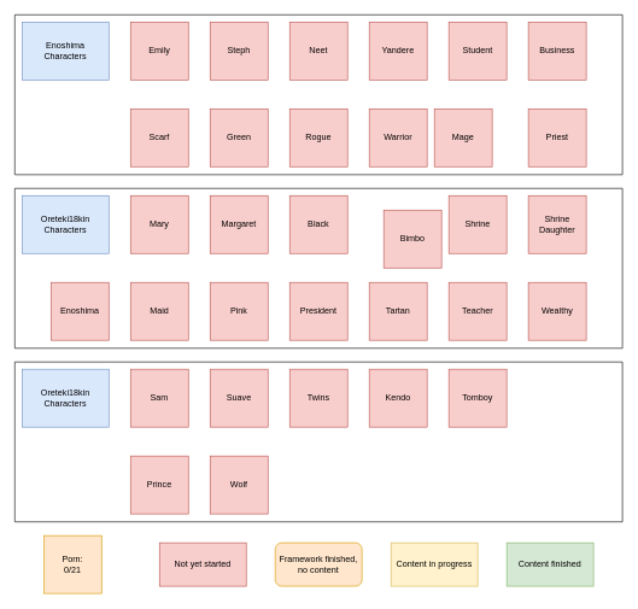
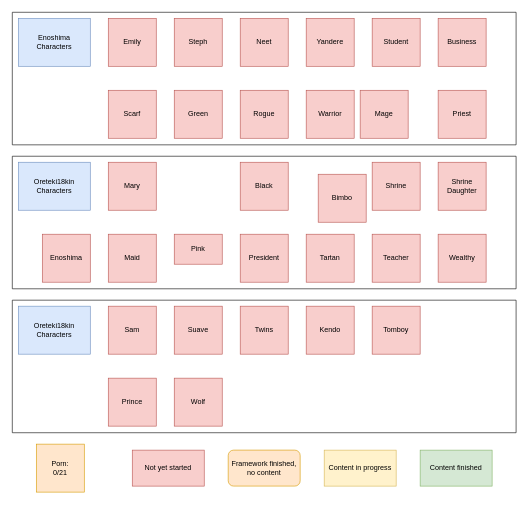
- <mxCell id="25" value="Margaret" style="rounded=0;whiteSpace=wrap;html=1;fillColor=#f8cecc;strokeColor=#b85450;" vertex="1" parent="1"><mxGeometry x="290" y="270" width="80" height="80" as="geometry" /></mxCell>
- <mxCell id="32" value="Pink" style="rounded=0;whiteSpace=wrap;html=1;fillColor=#f8cecc;strokeColor=#b85450;" vertex="1" parent="1"><mxGeometry x="290" y="390" width="80" height="80" as="geometry" /></mxCell>
+ <mxCell id="32" value="Pink" style="rounded=0;whiteSpace=wrap;html=1;fillColor=#f8cecc;strokeColor=#b85450;" vertex="1" parent="1"><mxGeometry x="290" y="390" width="80" height="50" as="geometry" /></mxCell>
